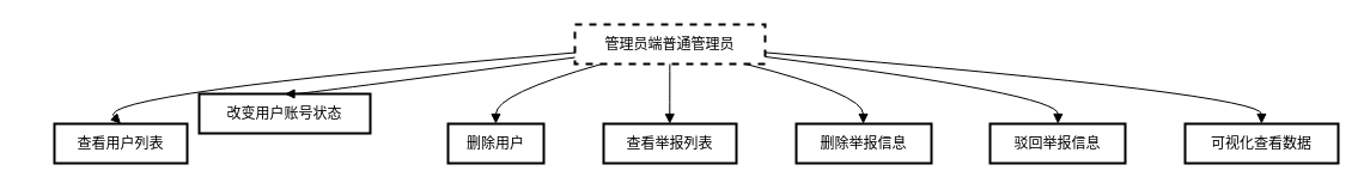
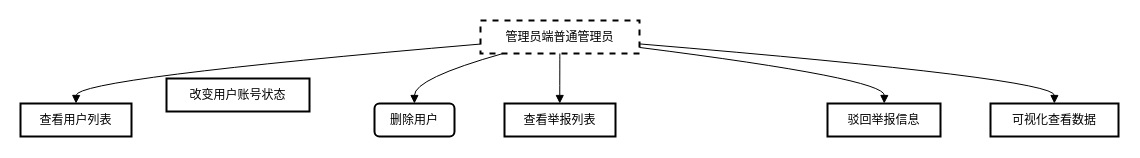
- <mxCell id="11" value="" style="curved=1;startArrow=none;endArrow=block;exitX=-0.001;exitY=0.834;entryX=0.5;entryY=0.012;" edge="1" parent="1" source="2" target="4"><mxGeometry relative="1" as="geometry"><Array as="points"><mxPoint x="253" y="78" /></Array></mxGeometry></mxCell>
- <mxCell id="14" value="" style="curved=1;startArrow=none;endArrow=block;exitX=0.906;exitY=1.012;entryX=0.496;entryY=0.012;" edge="1" parent="1" source="2" target="7"><mxGeometry relative="1" as="geometry"><Array as="points"><mxPoint x="721" y="78" /></Array></mxGeometry></mxCell>
- <mxCell id="3" value="查看用户列表" style="whiteSpace=wrap;strokeWidth=2;" vertex="1" parent="1"><mxGeometry x="45" y="103" width="111" height="33" as="geometry" /></mxCell>
+ <mxCell id="3" value="查看用户列表" style="whiteSpace=wrap;strokeWidth=2;" vertex="1" parent="1"><mxGeometry y="103" width="111" height="33" as="geometry" x="20" /></mxCell>
- <mxCell id="5" value="删除用户" style="whiteSpace=wrap;strokeWidth=2;" vertex="1" parent="1"><mxGeometry x="374" y="103" width="80" height="33" as="geometry" /></mxCell>
+ <mxCell id="5" value="删除用户" style="whiteSpace=wrap;strokeWidth=2;rounded=1;" vertex="1" parent="1"><mxGeometry x="374" y="103" width="80" height="33" as="geometry" /></mxCell>
- <mxCell id="7" value="删除举报信息" style="whiteSpace=wrap;strokeWidth=2;" vertex="1" parent="1"><mxGeometry x="665" y="103" width="113" height="33" as="geometry" /></mxCell>
